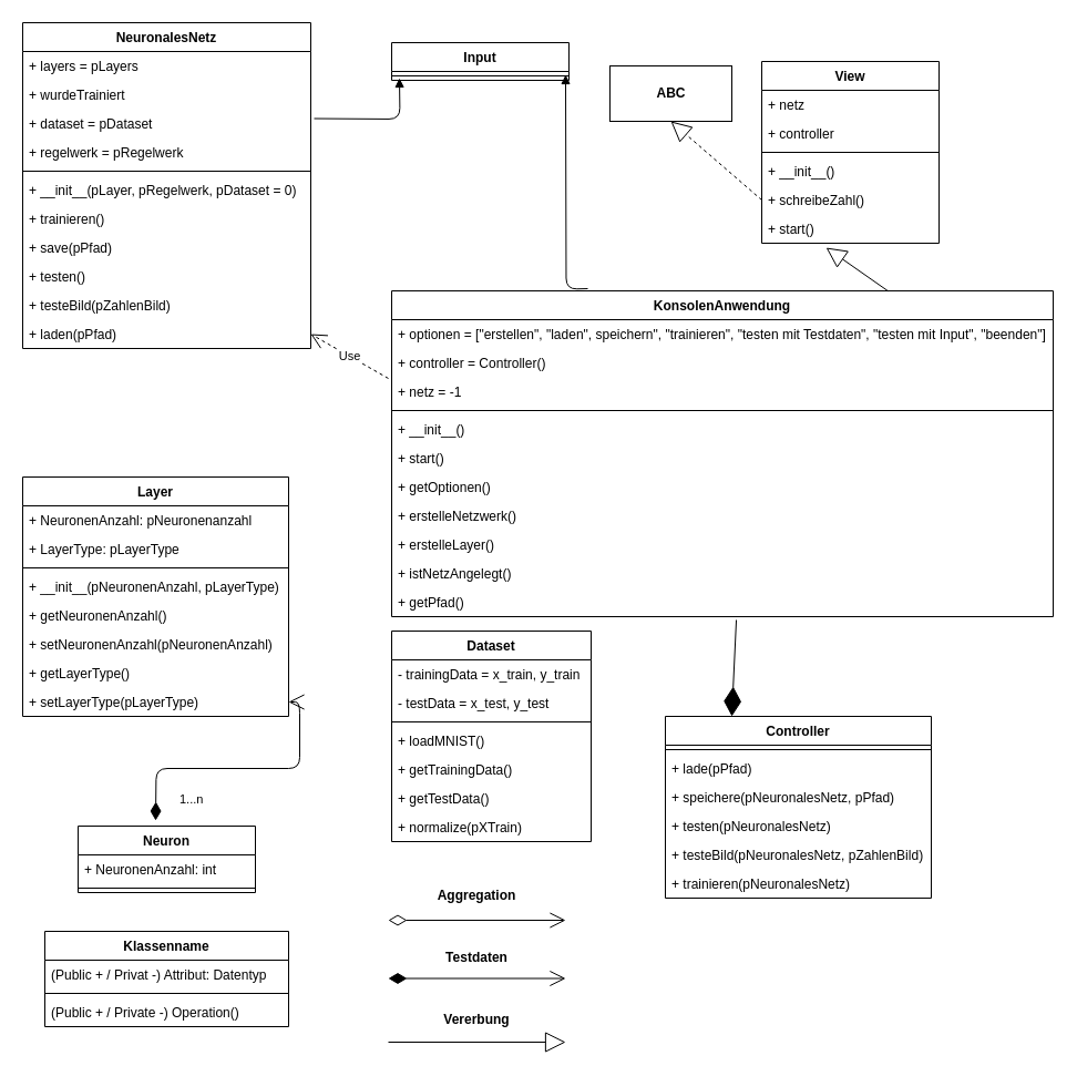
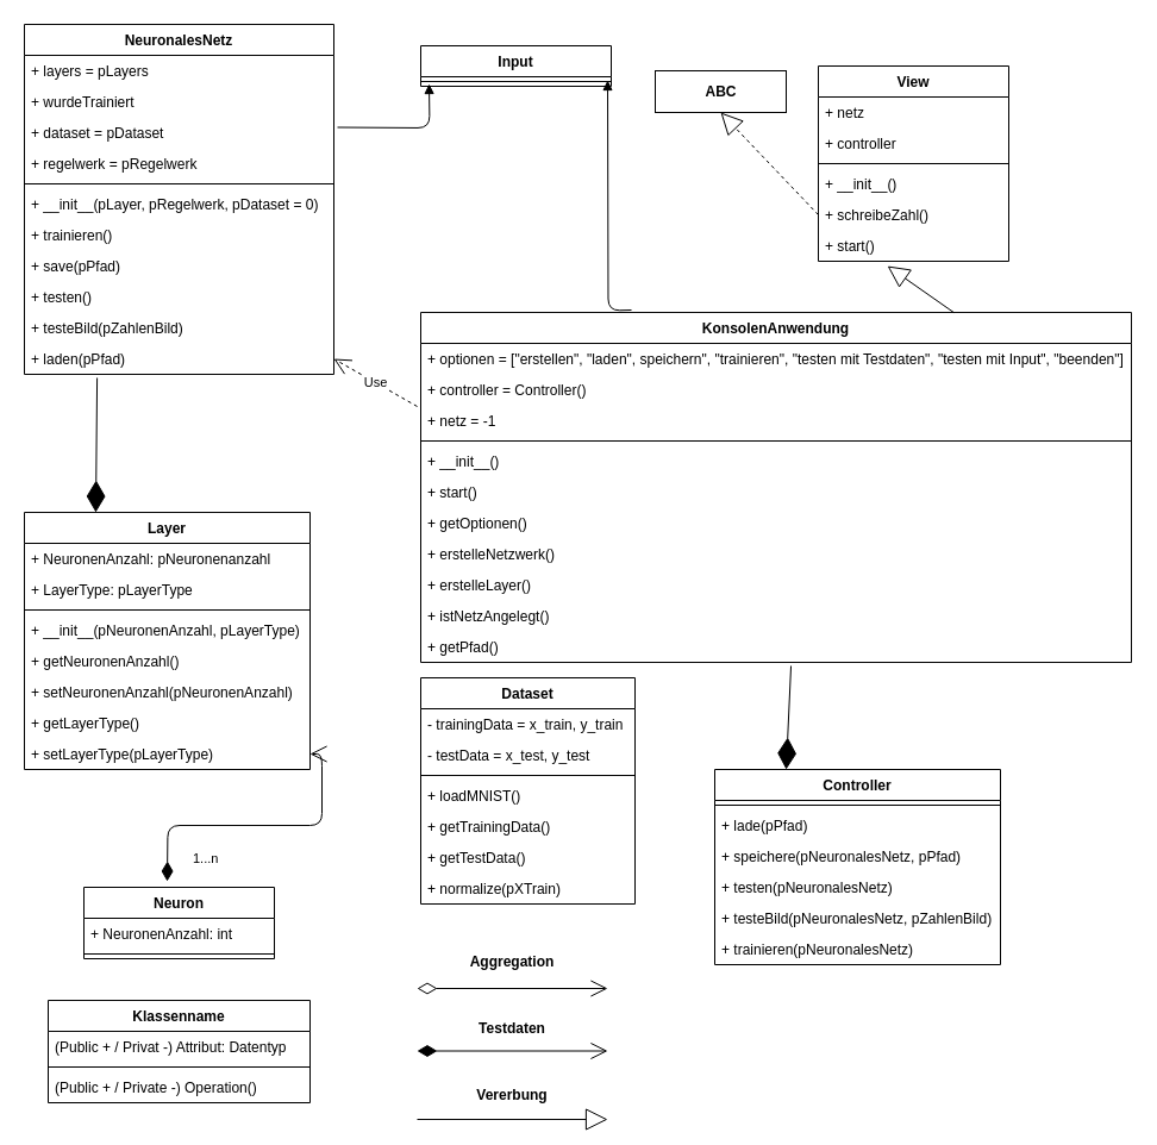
- <mxCell id="66" value="&lt;b&gt;ABC&lt;/b&gt;" style="html=1;" parent="1" vertex="1"><mxGeometry x="550" y="59" width="110" height="50" as="geometry" /></mxCell>
+ <mxCell id="66" value="&lt;b&gt;ABC&lt;/b&gt;" style="html=1;" parent="1" vertex="1"><mxGeometry x="550" y="59" width="110" height="35" as="geometry" /></mxCell>
+ <mxCell id="23" value="" style="endArrow=diamondThin;endFill=1;endSize=24;html=1;entryX=0.25;entryY=0;entryDx=0;entryDy=0;exitX=0.235;exitY=1.115;exitDx=0;exitDy=0;exitPerimeter=0;" parent="1" source="13" target="14" edge="1"><mxGeometry width="160" relative="1" as="geometry"><mxPoint x="420" y="100" as="sourcePoint" /><mxPoint x="580" y="100" as="targetPoint" /></mxGeometry></mxCell>
